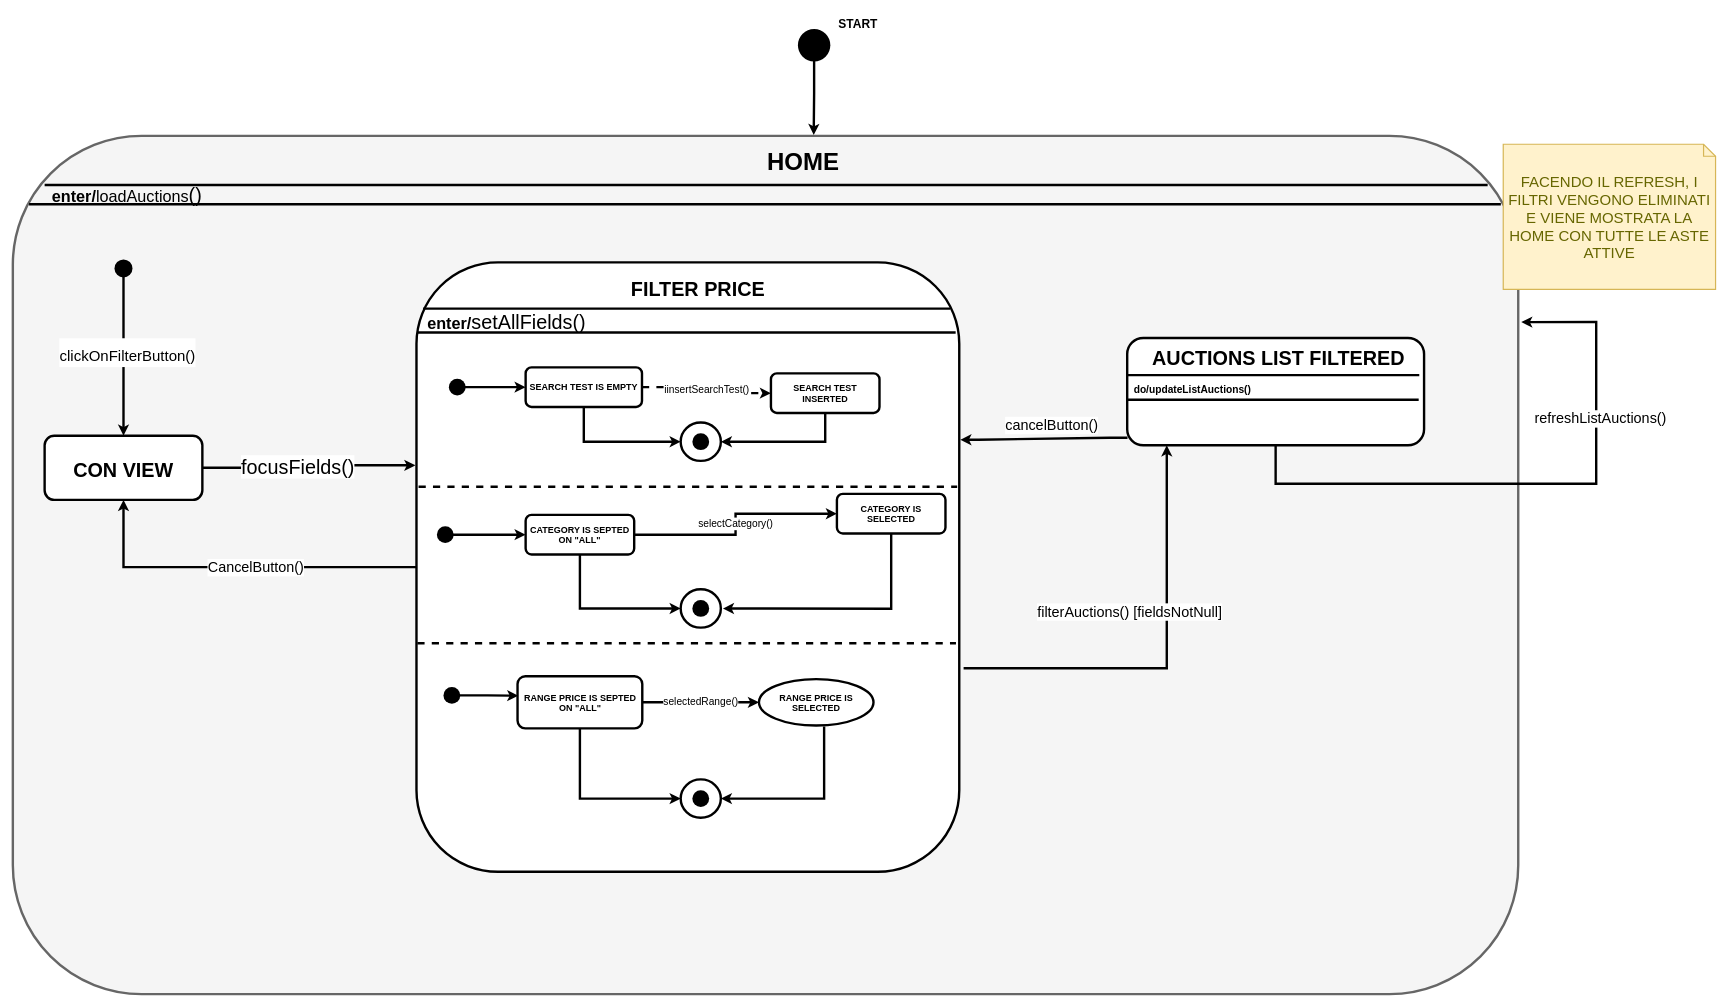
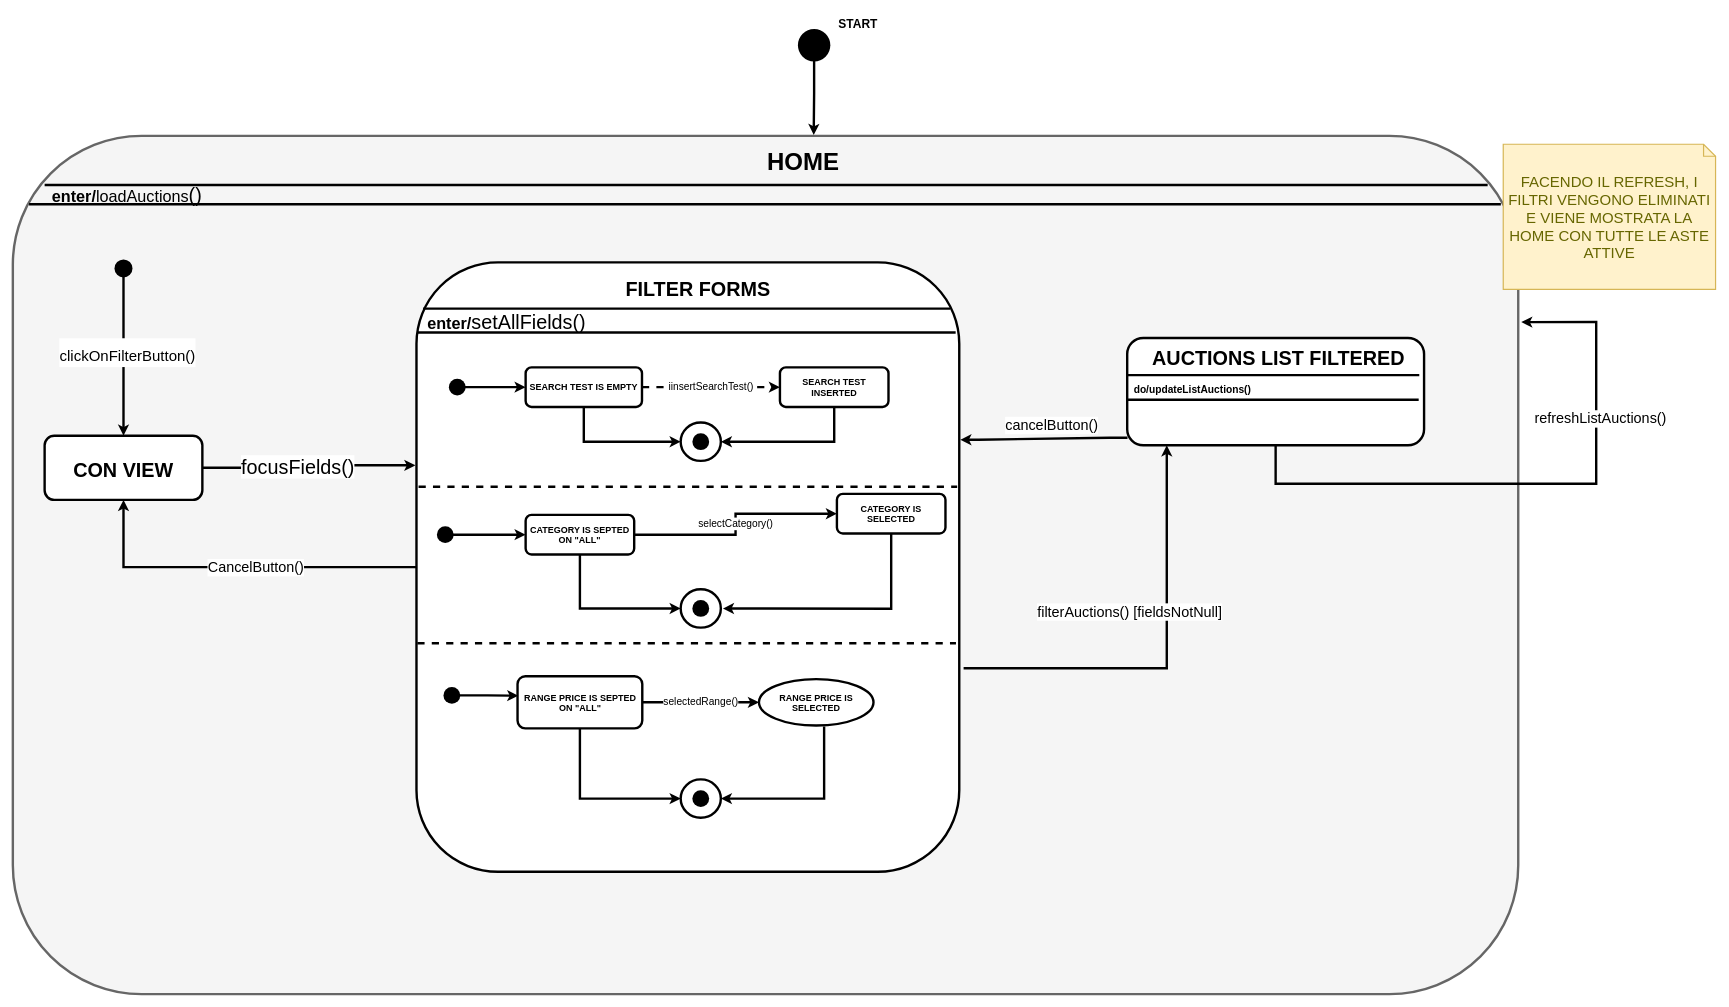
- <mxCell id="16" value="FILTER PRICE" style="text;strokeColor=none;fillColor=none;html=1;fontSize=33;fontStyle=1;verticalAlign=middle;align=center;" parent="1" vertex="1"><mxGeometry x="1007" y="462" width="310" height="40" as="geometry" /></mxCell>
+ <mxCell id="16" value="FILTER FORMS" style="text;strokeColor=none;fillColor=none;html=1;fontSize=33;fontStyle=1;verticalAlign=middle;align=center;" parent="1" vertex="1"><mxGeometry x="1007" y="462" width="310" height="40" as="geometry" /></mxCell>
- <mxCell id="37" value="&lt;span style=&quot;font-size: 15px;&quot;&gt;&lt;b&gt;SEARCH TEST INSERTED&lt;/b&gt;&lt;/span&gt;" style="rounded=1;whiteSpace=wrap;html=1;strokeWidth=4;fontSize=13;" parent="1" vertex="1"><mxGeometry x="1284" y="622" width="181" height="66" as="geometry" /></mxCell>
+ <mxCell id="37" value="&lt;span style=&quot;font-size: 15px;&quot;&gt;&lt;b&gt;SEARCH TEST INSERTED&lt;/b&gt;&lt;/span&gt;" style="rounded=1;whiteSpace=wrap;html=1;strokeWidth=4;fontSize=13;" parent="1" vertex="1"><mxGeometry x="1299" y="612" width="181" height="66" as="geometry" /></mxCell>
